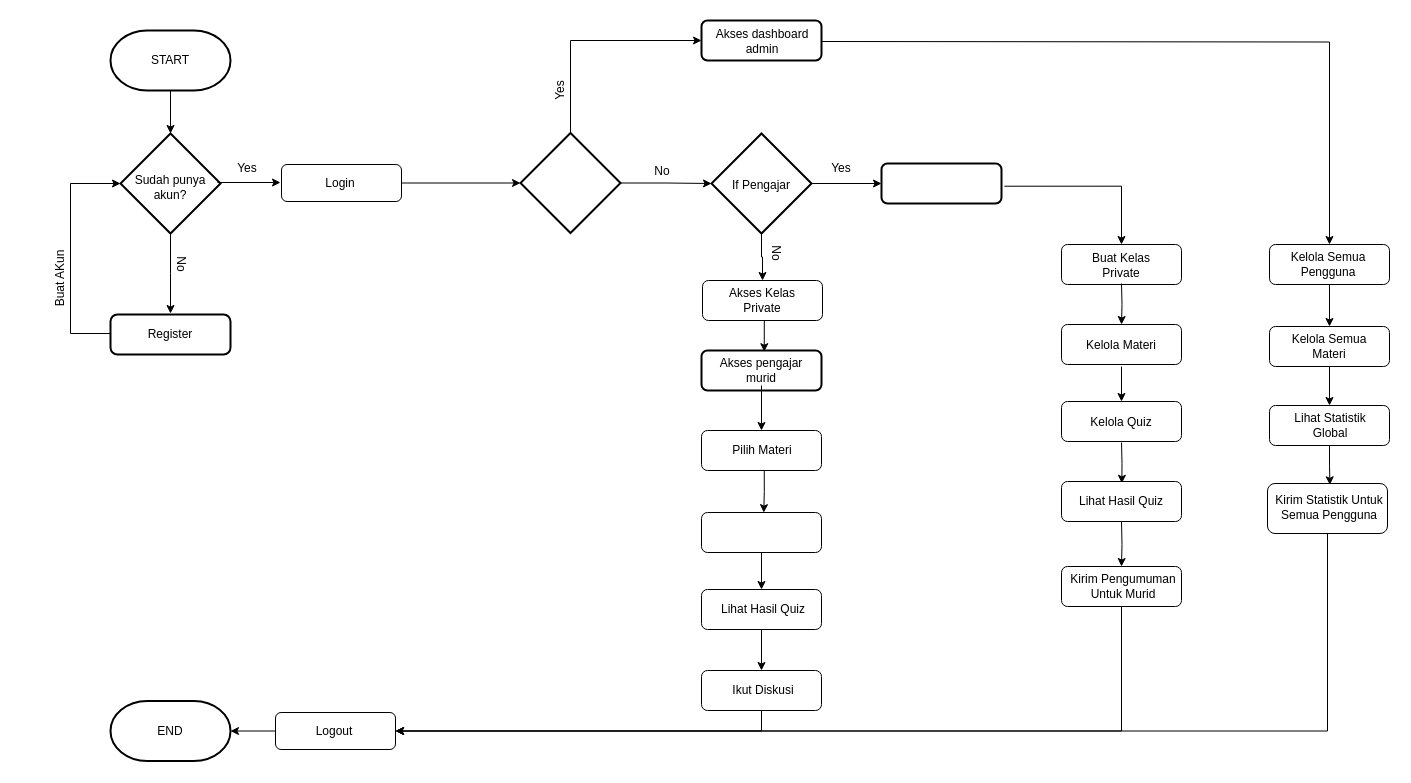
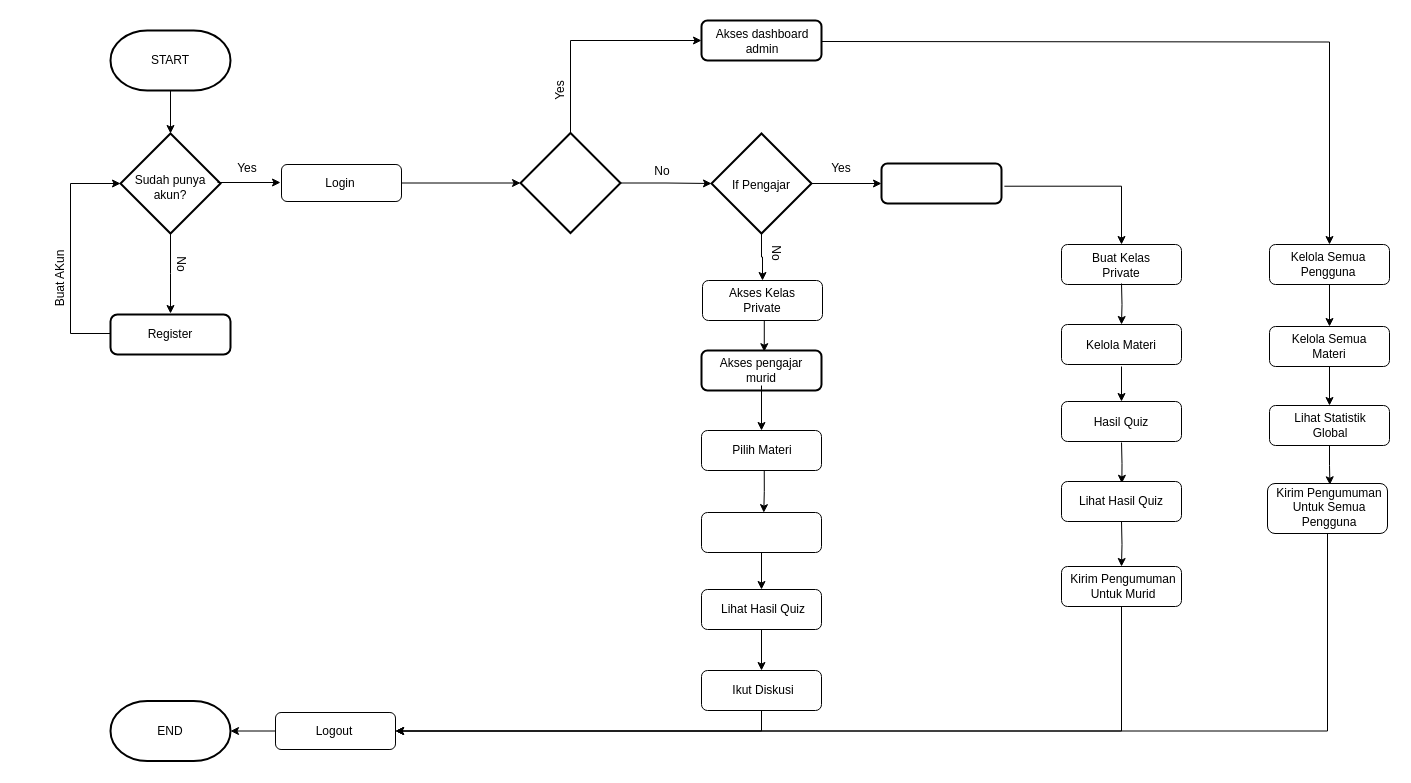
- <mxCell id="38" value="Kelola Quiz" style="text;strokeColor=none;align=center;fillColor=none;html=1;verticalAlign=middle;whiteSpace=wrap;rounded=0;" parent="1" vertex="1"><mxGeometry x="1071" y="407" width="100" height="30" as="geometry" /></mxCell>
+ <mxCell id="38" value="Hasil Quiz" style="text;strokeColor=none;align=center;fillColor=none;html=1;verticalAlign=middle;whiteSpace=wrap;rounded=0;" parent="1" vertex="1"><mxGeometry x="1071" y="407" width="100" height="30" as="geometry" /></mxCell>
- <mxCell id="56" value="Kirim Statistik Untuk Semua Pengguna" style="text;strokeColor=none;align=center;fillColor=none;html=1;verticalAlign=middle;whiteSpace=wrap;rounded=0;" parent="1" vertex="1"><mxGeometry x="1269" y="492" width="120" height="30" as="geometry" /></mxCell>
+ <mxCell id="56" value="Kirim Pengumuman Untuk Semua Pengguna" style="text;strokeColor=none;align=center;fillColor=none;html=1;verticalAlign=middle;whiteSpace=wrap;rounded=0;" parent="1" vertex="1"><mxGeometry x="1269" y="492" width="120" height="30" as="geometry" /></mxCell>
